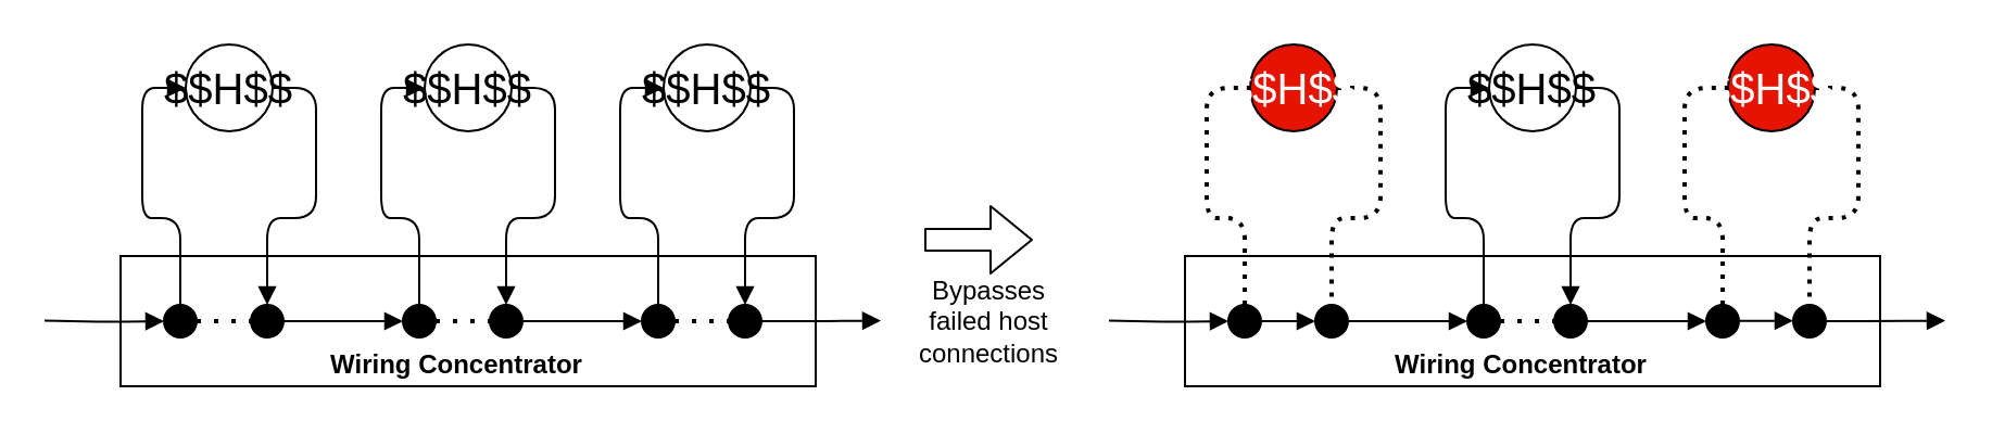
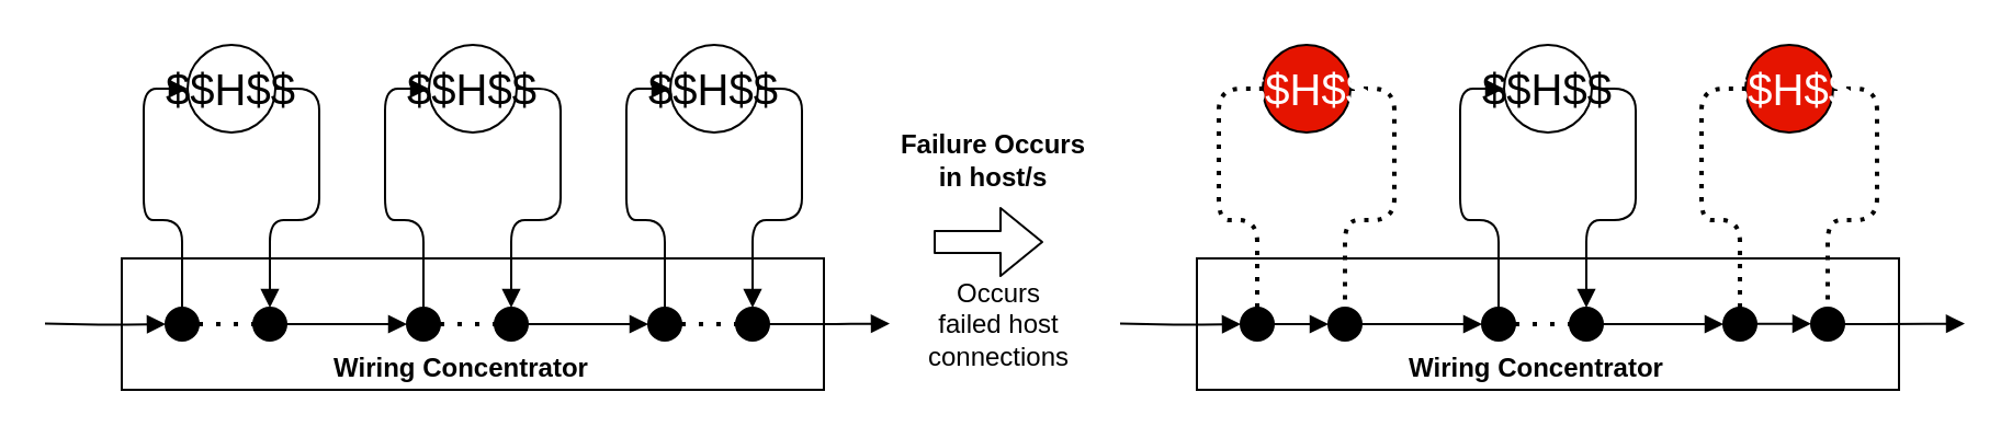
+ <mxCell id="51" value="Failure Occurs &lt;br&gt;in host/s" style="text;html=1;strokeColor=none;fillColor=none;align=center;verticalAlign=middle;whiteSpace=wrap;rounded=0;fontStyle=1" vertex="1" parent="1"><mxGeometry x="400" y="62.5" width="105" height="20" as="geometry" /></mxCell>
- <mxCell id="52" value="Bypasses failed host connections" style="text;html=1;strokeColor=none;fillColor=none;align=center;verticalAlign=middle;whiteSpace=wrap;rounded=0;fontStyle=0" vertex="1" parent="1"><mxGeometry x="420" y="137.5" width="70" height="20" as="geometry" /></mxCell>
+ <mxCell id="52" value="Occurs failed host connections" style="text;html=1;strokeColor=none;fillColor=none;align=center;verticalAlign=middle;whiteSpace=wrap;rounded=0;fontStyle=0" vertex="1" parent="1"><mxGeometry x="420" y="137.5" width="70" height="20" as="geometry" /></mxCell>
